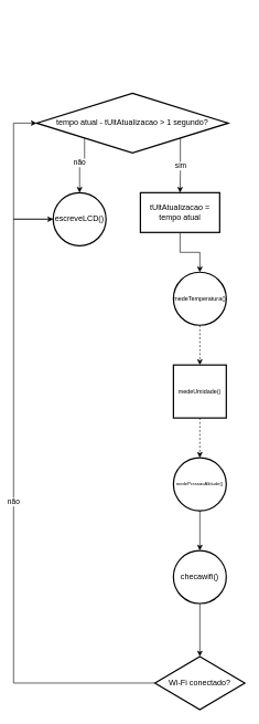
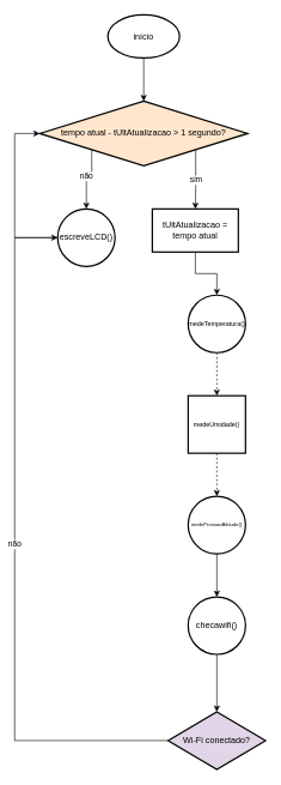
+ <mxCell id="3" value="início" style="strokeWidth=2;html=1;shape=mxgraph.flowchart.start_1;whiteSpace=wrap;" vertex="1" parent="1"><mxGeometry x="150" y="20" width="100" height="60" as="geometry" /></mxCell>
+ <mxCell id="2" value="" style="edgeStyle=orthogonalEdgeStyle;rounded=0;orthogonalLoop=1;jettySize=auto;html=1;" edge="1" parent="1" source="3" target="6"><mxGeometry relative="1" as="geometry" /></mxCell>
- <mxCell id="6" value="tempo atual - tUltAtualizacao &amp;gt; 1 segundo?" style="rhombus;whiteSpace=wrap;html=1;strokeWidth=2;" vertex="1" parent="1"><mxGeometry x="55" y="140" width="290" height="90" as="geometry" /></mxCell>
+ <mxCell id="6" value="tempo atual - tUltAtualizacao &amp;gt; 1 segundo?" style="rhombus;whiteSpace=wrap;html=1;strokeWidth=2;fillColor=#ffe6cc;" vertex="1" parent="1"><mxGeometry x="55" y="140" width="290" height="90" as="geometry" /></mxCell>
- <mxCell id="20" value="Wi-Fi conectado?" style="rhombus;whiteSpace=wrap;html=1;fontSize=12;strokeWidth=2;" vertex="1" parent="1"><mxGeometry x="234" y="990" width="136" height="80" as="geometry" /></mxCell>
+ <mxCell id="20" value="Wi-Fi conectado?" style="rhombus;whiteSpace=wrap;html=1;fontSize=12;strokeWidth=2;fillColor=#e1d5e7;" vertex="1" parent="1"><mxGeometry x="234" y="990" width="136" height="80" as="geometry" /></mxCell>
